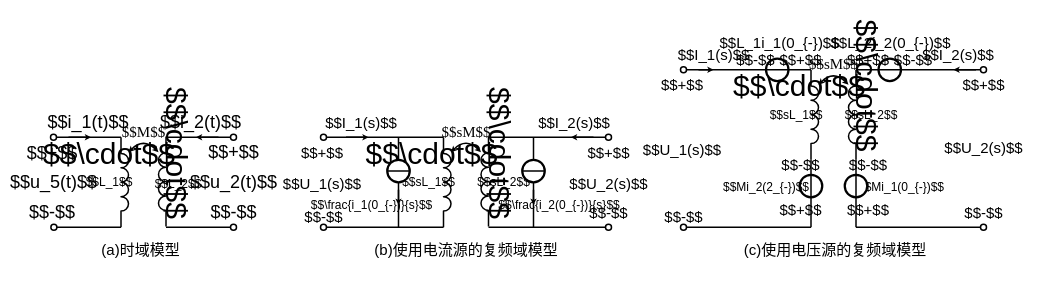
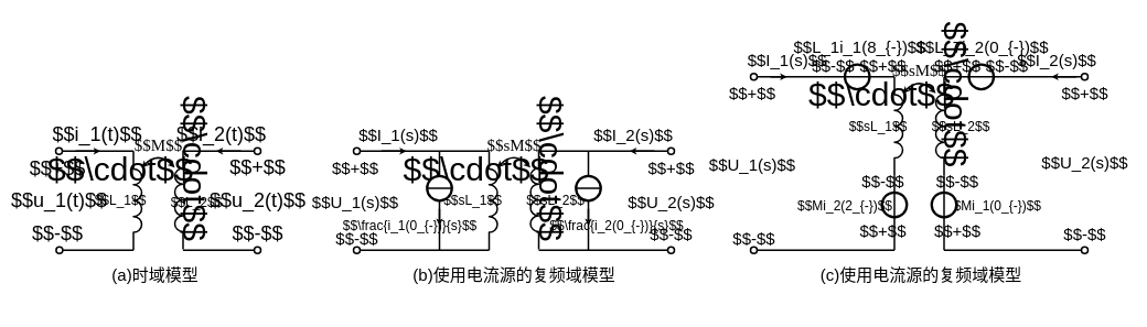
- <mxCell id="104" value="$$L_1i_1(0_{-})$$" style="text;html=1;align=center;verticalAlign=middle;resizable=1;points=[];autosize=1;strokeColor=none;fillColor=none;fontSize=10;movable=1;rotatable=1;deletable=1;editable=1;connectable=1;" vertex="1" parent="1"><mxGeometry x="495" y="20" width="47" height="15" as="geometry" /></mxCell>
+ <mxCell id="104" value="$$L_1i_1(8_{-})$$" style="text;html=1;align=center;verticalAlign=middle;resizable=1;points=[];autosize=1;strokeColor=none;fillColor=none;fontSize=10;movable=1;rotatable=1;deletable=1;editable=1;connectable=1;" vertex="1" parent="1"><mxGeometry x="495" y="20" width="47" height="15" as="geometry" /></mxCell>
- <mxCell id="105" value="$$L_2i_2(0_{-})$$" style="text;html=1;align=center;verticalAlign=middle;resizable=1;points=[];autosize=1;strokeColor=none;fillColor=none;fontSize=10;movable=1;rotatable=1;deletable=1;editable=1;connectable=1;" vertex="1" parent="1"><mxGeometry x="567.5" y="20" width="50" height="15" as="geometry" /></mxCell>
+ <mxCell id="105" value="$$L_7i_2(0_{-})$$" style="text;html=1;align=center;verticalAlign=middle;resizable=1;points=[];autosize=1;strokeColor=none;fillColor=none;fontSize=10;movable=1;rotatable=1;deletable=1;editable=1;connectable=1;" vertex="1" parent="1"><mxGeometry x="567.5" y="20" width="50" height="15" as="geometry" /></mxCell>
- <mxCell id="17" value="$$u_5(t)$$" style="text;html=1;resizable=1;autosize=1;align=center;verticalAlign=middle;points=[];fillColor=none;strokeColor=none;rounded=0;fontSize=12;movable=1;rotatable=1;deletable=1;editable=1;connectable=0;fixDash=0;snapToPoint=0;" parent="1" vertex="1"><mxGeometry x="20" y="111" width="30" height="20" as="geometry" /></mxCell>
+ <mxCell id="17" value="$$u_1(t)$$" style="text;html=1;resizable=1;autosize=1;align=center;verticalAlign=middle;points=[];fillColor=none;strokeColor=none;rounded=0;fontSize=12;movable=1;rotatable=1;deletable=1;editable=1;connectable=0;fixDash=0;snapToPoint=0;" parent="1" vertex="1"><mxGeometry x="20" y="111" width="30" height="20" as="geometry" /></mxCell>
- <mxCell id="108" value="(c)使用电压源的复频域模型" style="text;html=1;align=center;verticalAlign=middle;resizable=0;points=[];autosize=1;strokeColor=none;fillColor=none;fontSize=10;" vertex="1" parent="1"><mxGeometry x="488.5" y="156" width="135" height="20" as="geometry" /></mxCell>
+ <mxCell id="108" value="(c)使用电流源的复频域模型" style="text;html=1;align=center;verticalAlign=middle;resizable=0;points=[];autosize=1;strokeColor=none;fillColor=none;fontSize=10;" vertex="1" parent="1"><mxGeometry x="488.5" y="156" width="135" height="20" as="geometry" /></mxCell>
